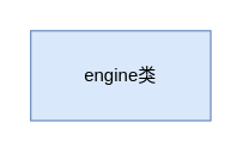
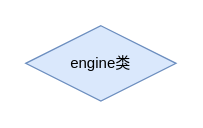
- <mxCell id="2" value="engine类" style="rounded=0;whiteSpace=wrap;html=1;fillColor=#dae8fc;strokeColor=#6c8ebf;" parent="1" vertex="1"><mxGeometry x="20" y="20" width="120" height="60" as="geometry" /></mxCell>
+ <mxCell id="2" value="engine类" style="rhombus;whiteSpace=wrap;html=1;fillColor=#dae8fc;strokeColor=#6c8ebf;" parent="1" vertex="1"><mxGeometry x="20" y="20" width="120" height="60" as="geometry" /></mxCell>
